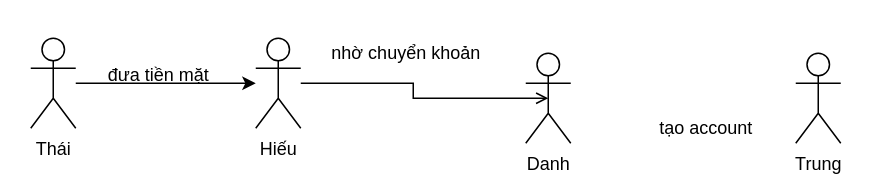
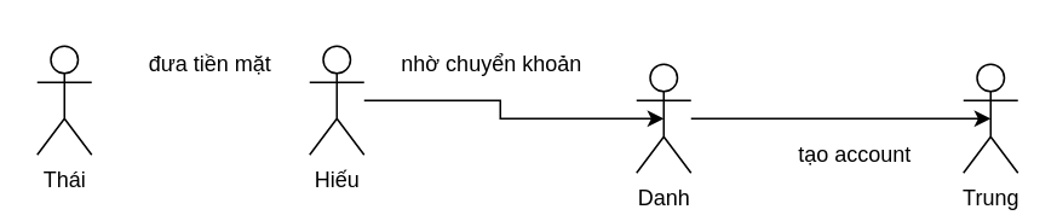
- <mxCell id="11" value="đưa tiền mặt" style="text;html=1;align=center;verticalAlign=middle;resizable=0;points=[];autosize=1;strokeColor=none;fillColor=none;" vertex="1" parent="1"><mxGeometry x="60" y="35" width="90" height="30" as="geometry" /></mxCell>
+ <mxCell id="11" value="đưa tiền mặt" style="text;html=1;align=center;verticalAlign=middle;resizable=0;points=[];autosize=1;strokeColor=none;fillColor=none;" vertex="1" parent="1"><mxGeometry x="70" y="20" width="90" height="30" as="geometry" /></mxCell>
- <mxCell id="2" style="edgeStyle=orthogonalEdgeStyle;rounded=0;orthogonalLoop=1;jettySize=auto;html=1;" edge="1" parent="1" source="3" target="5"><mxGeometry relative="1" as="geometry" /></mxCell>
- <mxCell id="4" style="edgeStyle=orthogonalEdgeStyle;rounded=0;orthogonalLoop=1;jettySize=auto;html=1;entryX=0.5;entryY=0.5;entryDx=0;entryDy=0;entryPerimeter=0;endArrow=open;" edge="1" parent="1" source="5" target="7"><mxGeometry relative="1" as="geometry" /></mxCell>
+ <mxCell id="4" style="edgeStyle=orthogonalEdgeStyle;rounded=0;orthogonalLoop=1;jettySize=auto;html=1;entryX=0.5;entryY=0.5;entryDx=0;entryDy=0;entryPerimeter=0;" edge="1" parent="1" source="5" target="7"><mxGeometry relative="1" as="geometry" /></mxCell>
+ <mxCell id="6" style="edgeStyle=orthogonalEdgeStyle;rounded=0;orthogonalLoop=1;jettySize=auto;html=1;entryX=0.5;entryY=0.5;entryDx=0;entryDy=0;entryPerimeter=0;" edge="1" parent="1" source="7" target="8"><mxGeometry relative="1" as="geometry" /></mxCell>
